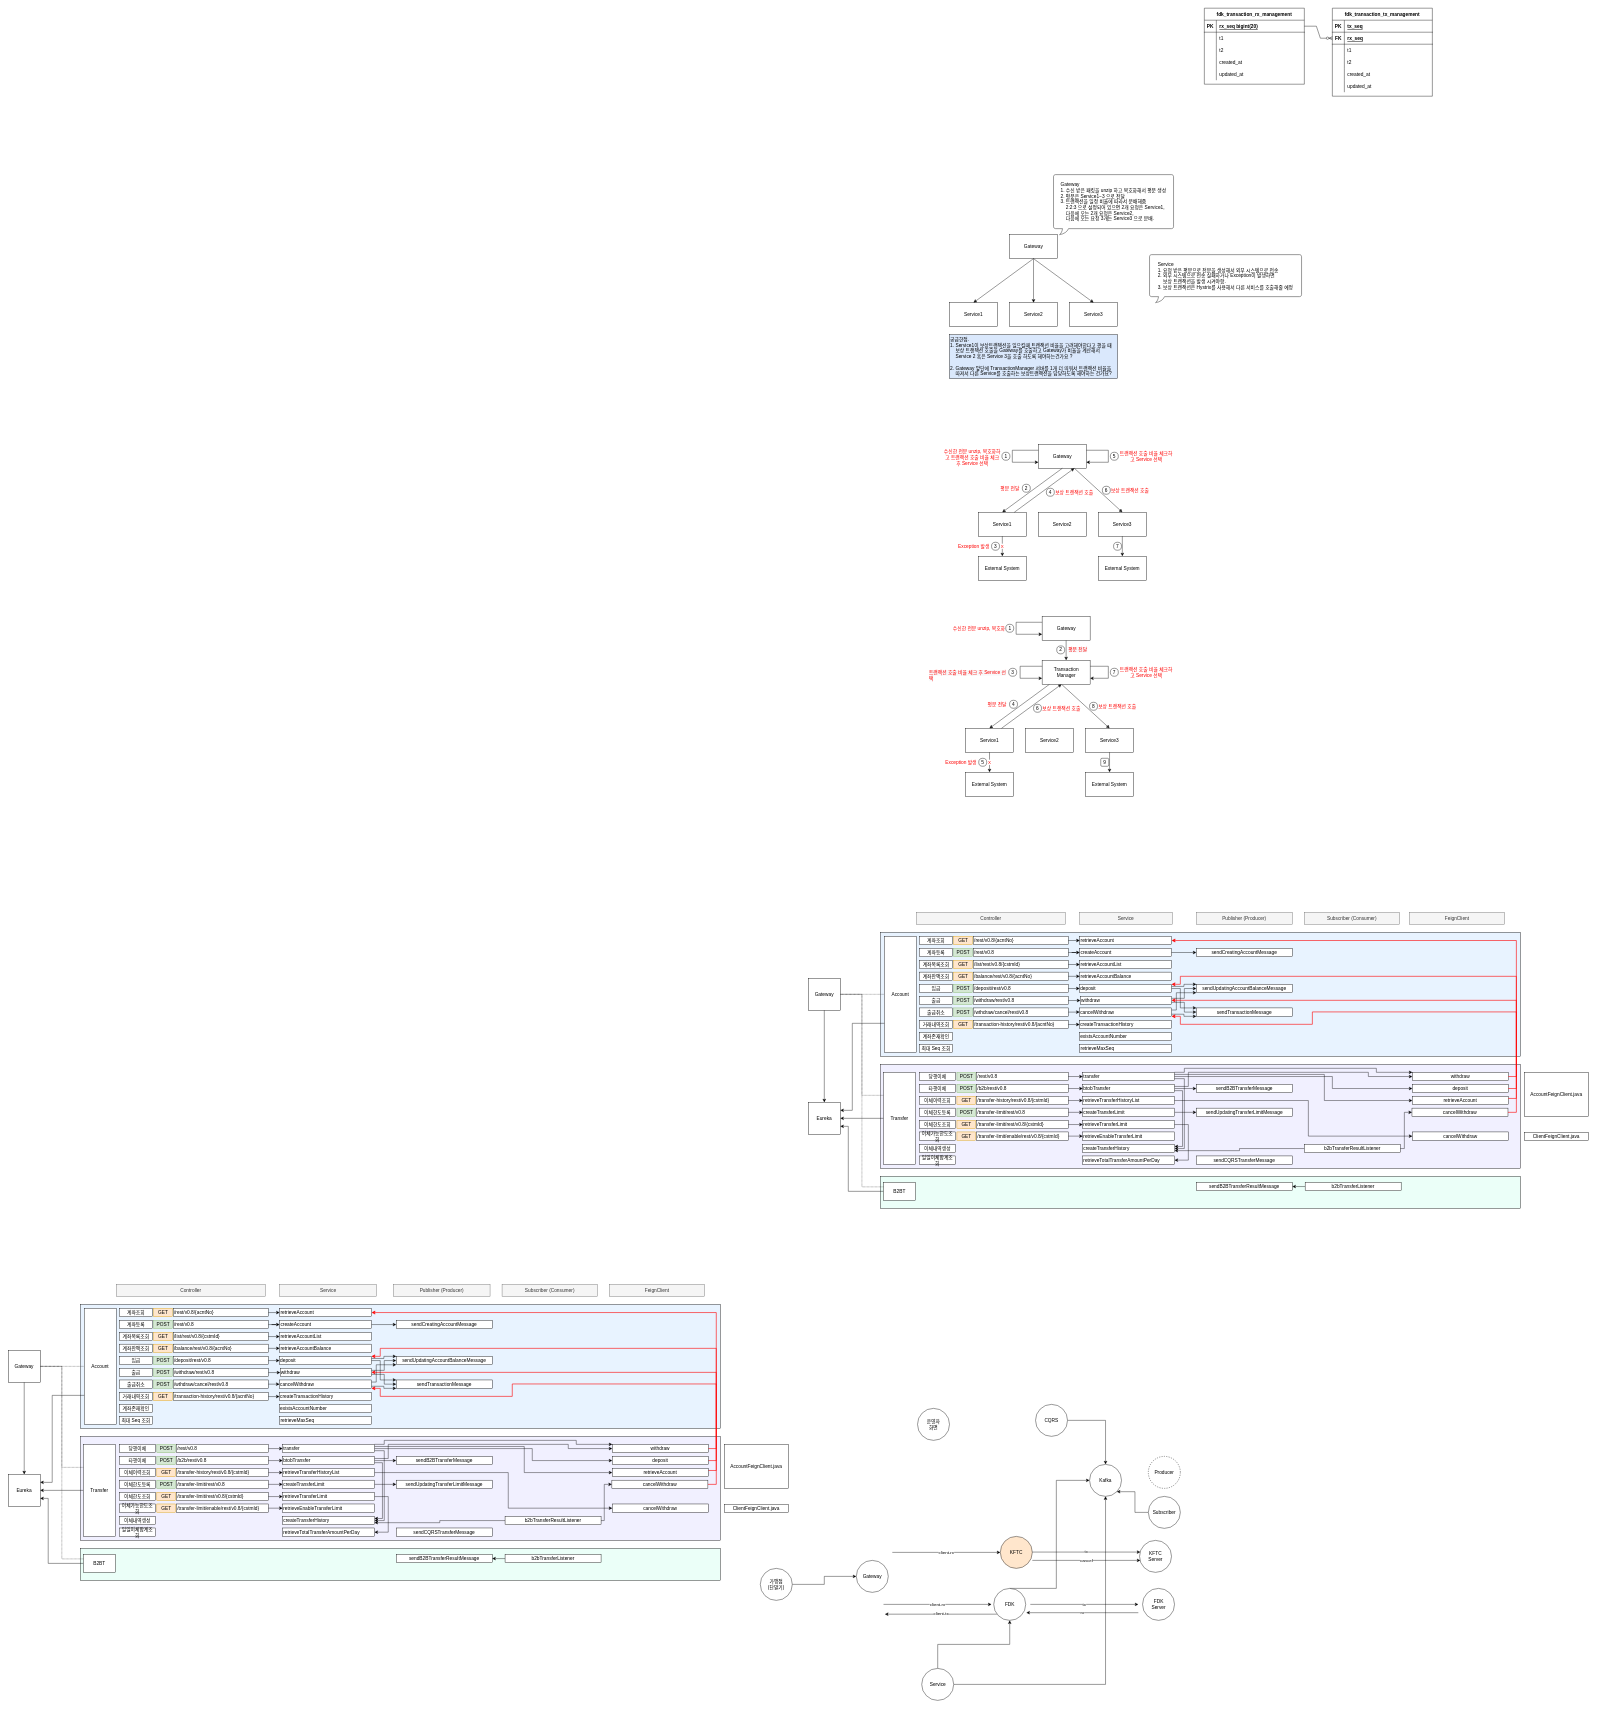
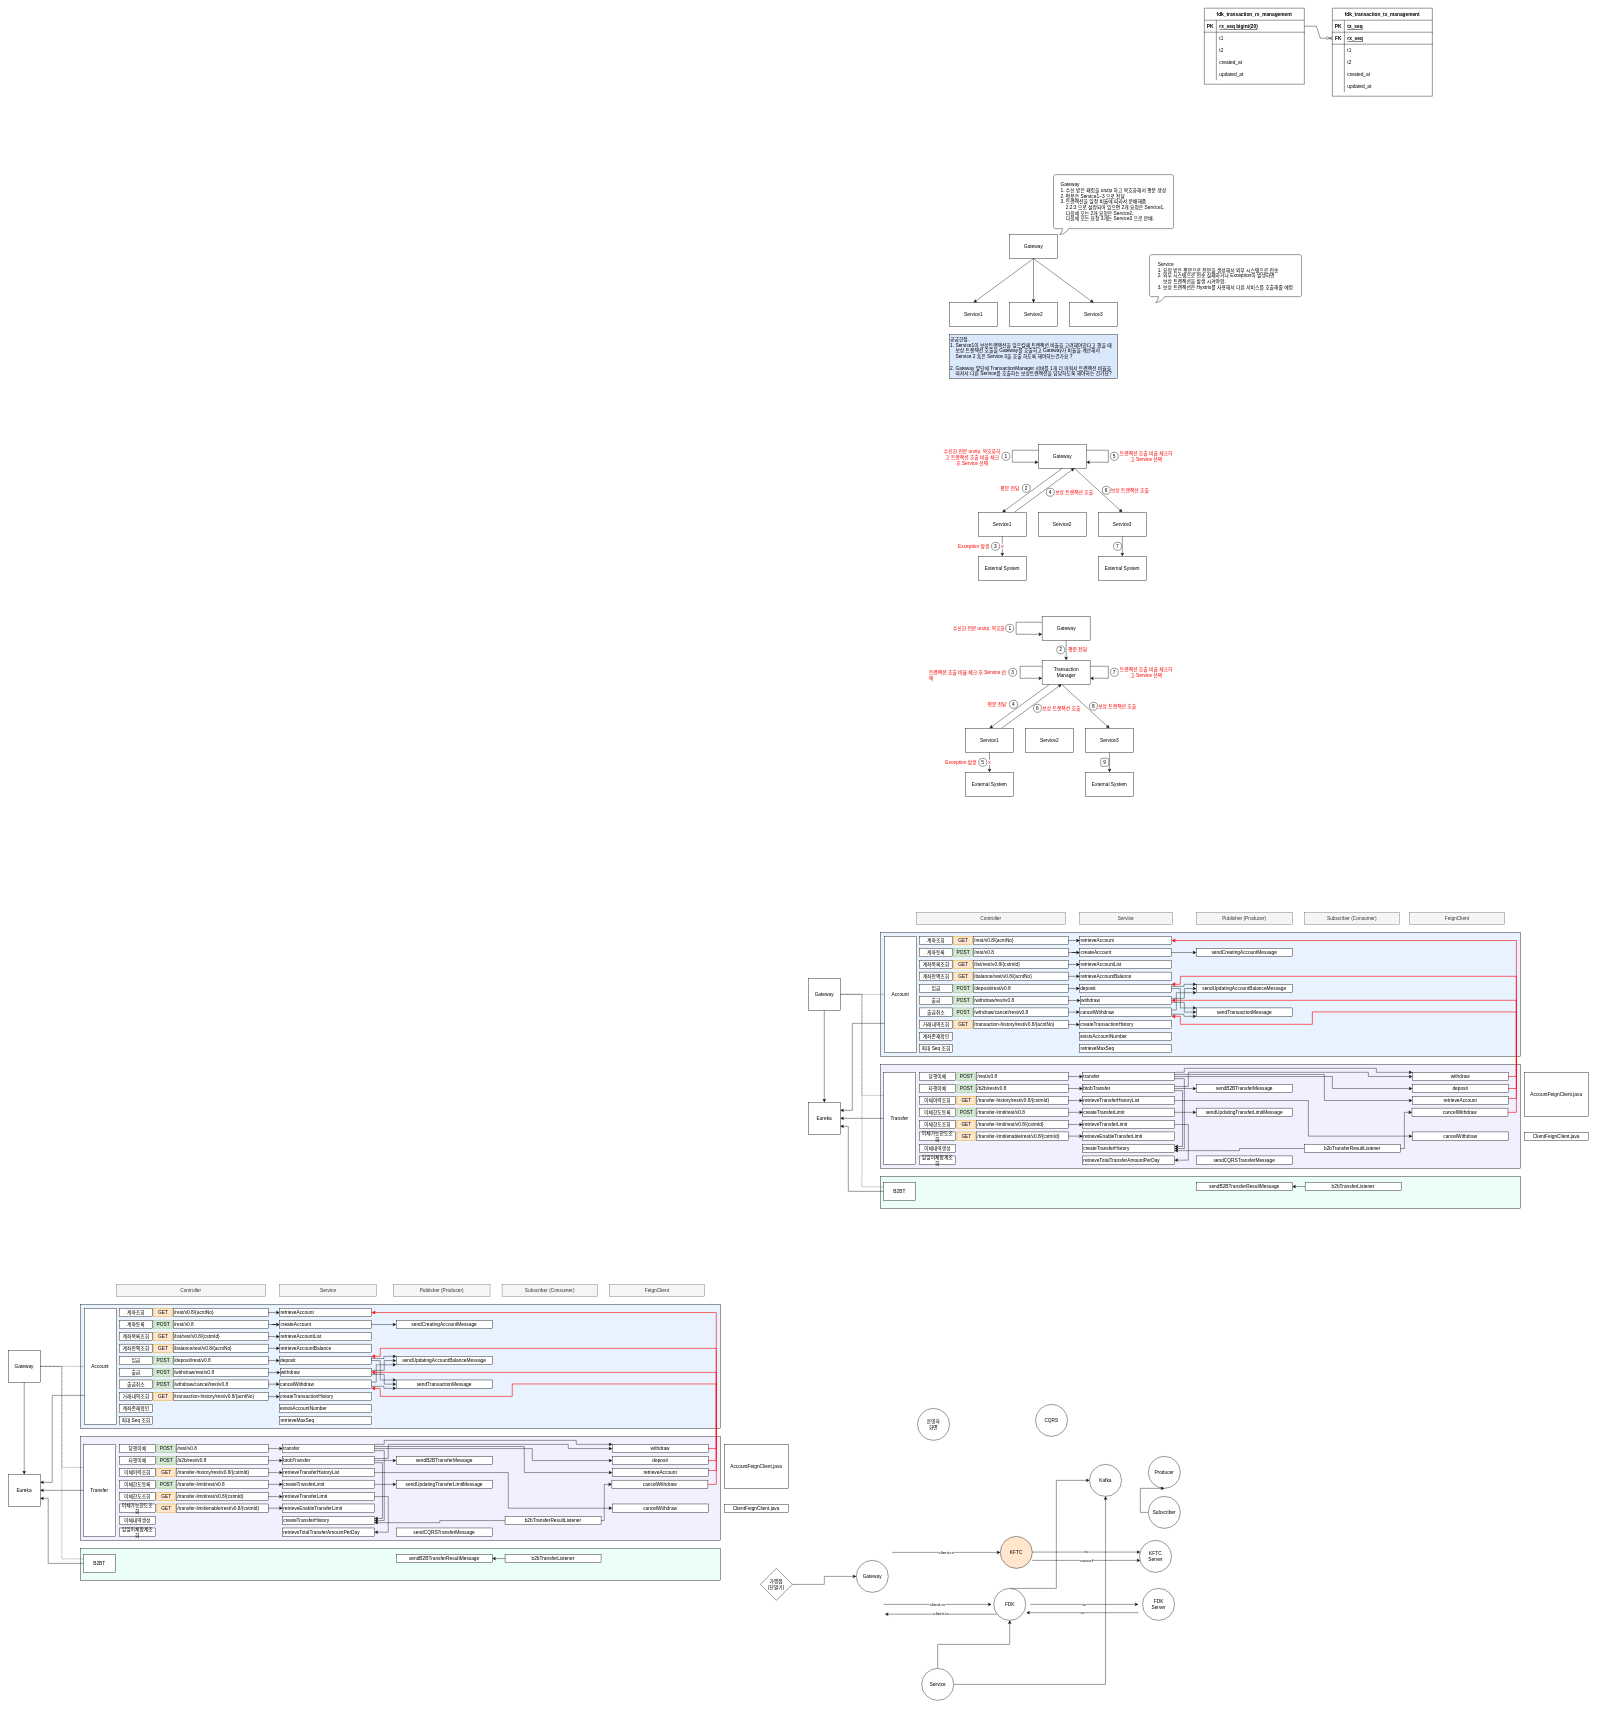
- <mxCell id="399" style="edgeStyle=orthogonalEdgeStyle;rounded=0;orthogonalLoop=1;jettySize=auto;html=1;exitX=1;exitY=0.5;exitDx=0;exitDy=0;entryX=0.5;entryY=0;entryDx=0;entryDy=0;" edge="1" parent="1" source="400" target="398"><mxGeometry relative="1" as="geometry" /></mxCell>
- <mxCell id="401" value="Producer" style="ellipse;whiteSpace=wrap;html=1;aspect=fixed;dashed=1;" vertex="1" parent="1"><mxGeometry x="2870" y="3640" width="80" height="80" as="geometry" /></mxCell>
+ <mxCell id="401" value="Producer" style="ellipse;whiteSpace=wrap;html=1;aspect=fixed;" vertex="1" parent="1"><mxGeometry x="2870" y="3640" width="80" height="80" as="geometry" /></mxCell>
- <mxCell id="402" style="edgeStyle=orthogonalEdgeStyle;rounded=0;orthogonalLoop=1;jettySize=auto;html=1;exitX=0;exitY=0.5;exitDx=0;exitDy=0;entryX=1;entryY=1;entryDx=0;entryDy=0;" edge="1" parent="1" source="403" target="398"><mxGeometry relative="1" as="geometry" /></mxCell>
+ <mxCell id="402" style="edgeStyle=orthogonalEdgeStyle;rounded=0;orthogonalLoop=1;jettySize=auto;html=1;exitX=0;exitY=0.5;exitDx=0;exitDy=0;" edge="1" parent="1" source="403" target="401"><mxGeometry relative="1" as="geometry" /></mxCell>
- <mxCell id="391" value="가맹점&lt;br&gt;(단말기)" style="ellipse;whiteSpace=wrap;html=1;aspect=fixed;" vertex="1" parent="1"><mxGeometry x="1900" y="3920" width="80" height="80" as="geometry" /></mxCell>
+ <mxCell id="391" value="가맹점&lt;br&gt;(단말기)" style="rhombus;whiteSpace=wrap;html=1;aspect=fixed;" vertex="1" parent="1"><mxGeometry x="1900" y="3920" width="80" height="80" as="geometry" /></mxCell>
